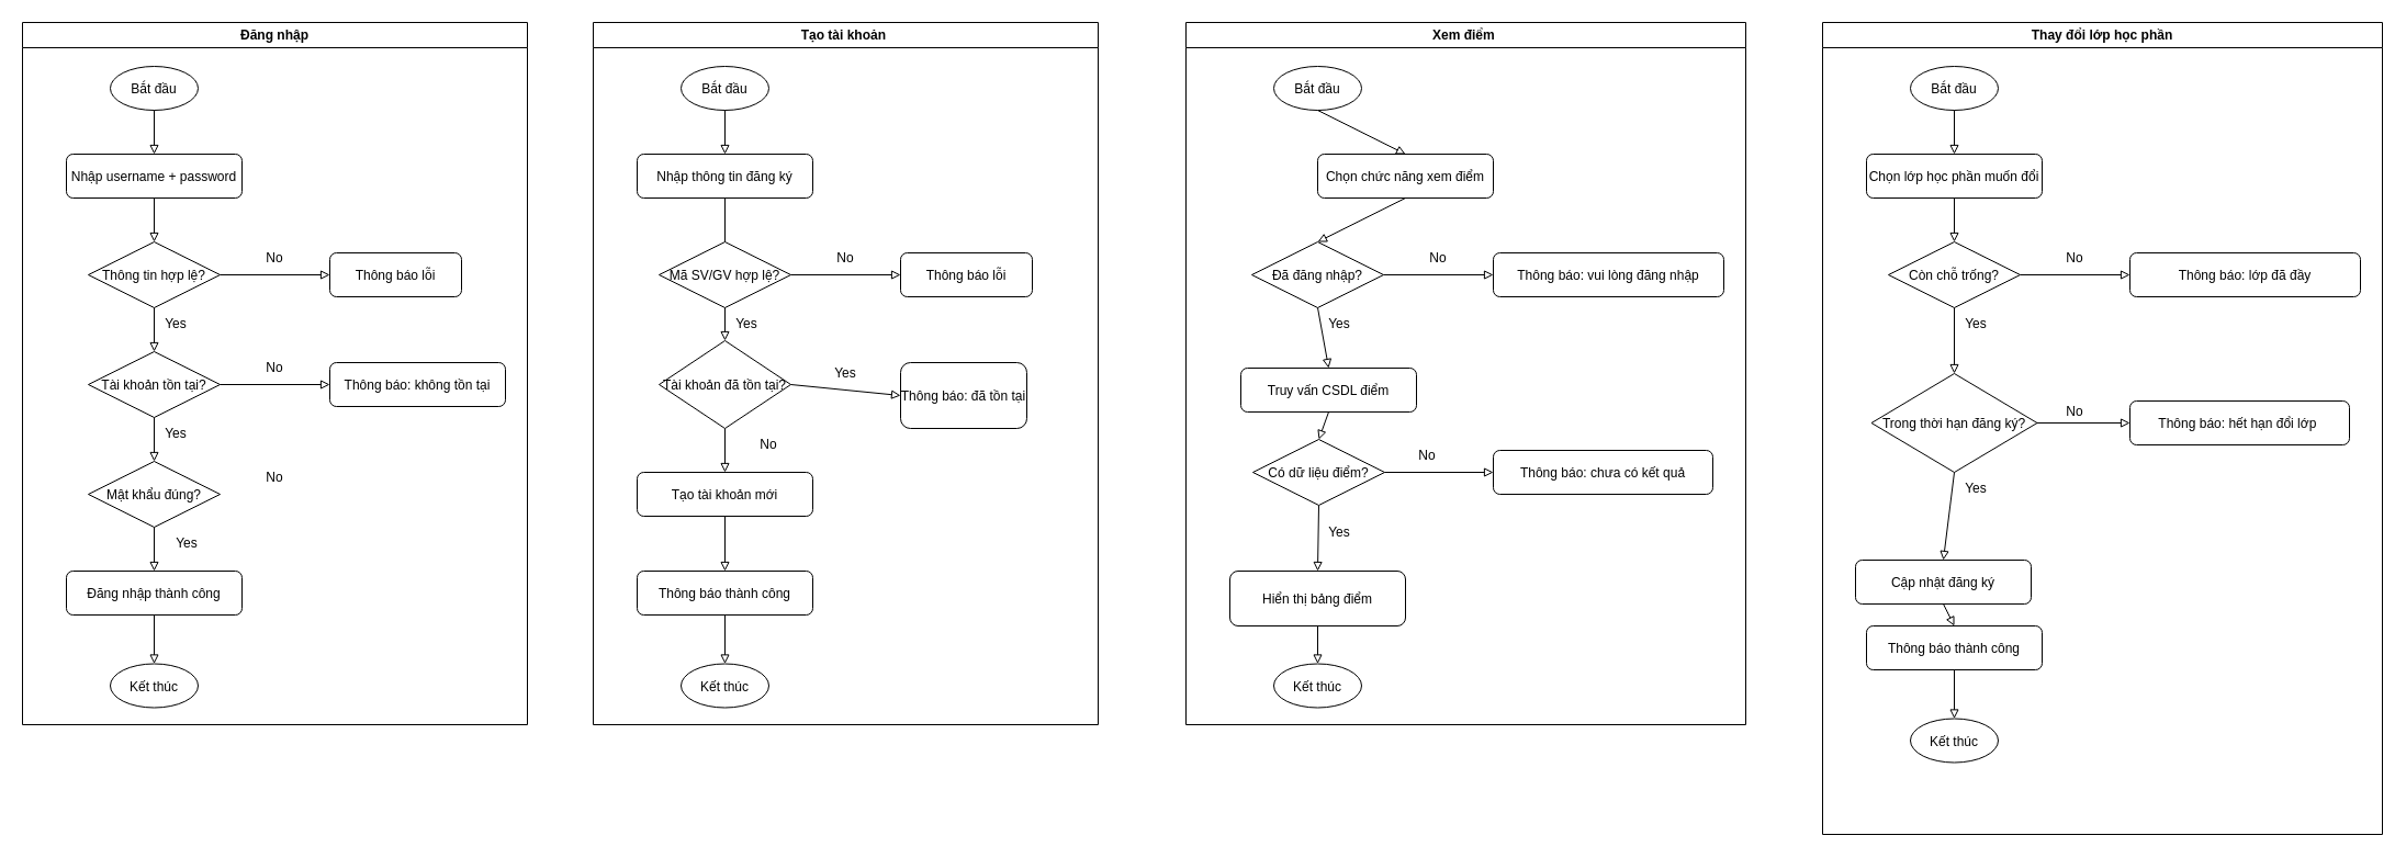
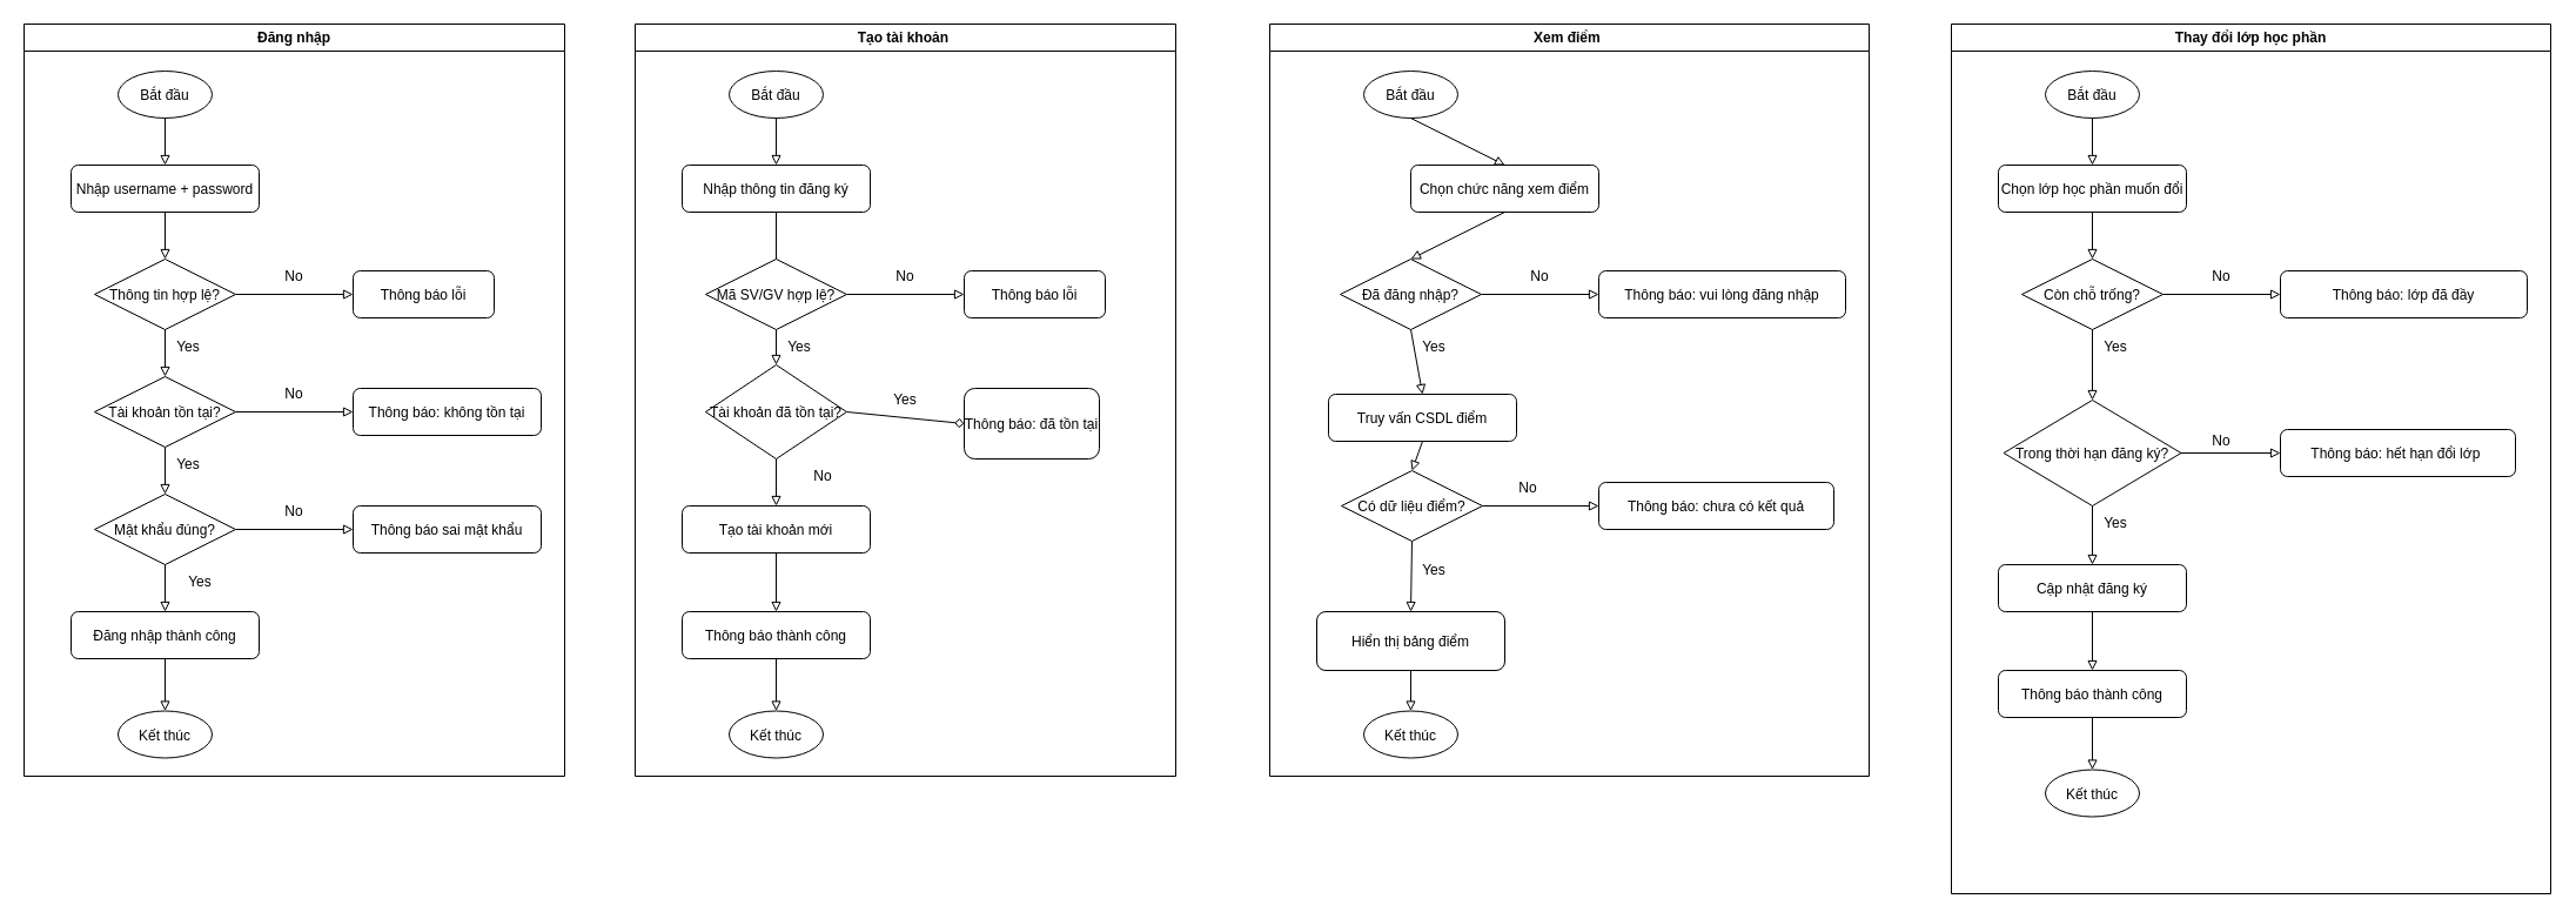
- <mxCell id="42" value="" style="endArrow=block;html=1;rounded=0;exitX=1;exitY=0.5;exitDx=0;exitDy=0;entryX=0;entryY=0.5;entryDx=0;entryDy=0;endFill=0;" edge="1" parent="28" source="33" target="34"><mxGeometry width="50" height="50" relative="1" as="geometry"><mxPoint x="130" y="370" as="sourcePoint" /><mxPoint x="130" y="410" as="targetPoint" /></mxGeometry></mxCell>
+ <mxCell id="42" value="" style="endArrow=diamond;html=1;rounded=0;exitX=1;exitY=0.5;exitDx=0;exitDy=0;entryX=0;entryY=0.5;entryDx=0;entryDy=0;endFill=0;" edge="1" parent="28" source="33" target="34"><mxGeometry width="50" height="50" relative="1" as="geometry"><mxPoint x="130" y="370" as="sourcePoint" /><mxPoint x="130" y="410" as="targetPoint" /></mxGeometry></mxCell>
+ <mxCell id="19" value="" style="endArrow=block;html=1;rounded=0;exitX=1;exitY=0.5;exitDx=0;exitDy=0;entryX=0;entryY=0.5;entryDx=0;entryDy=0;endFill=0;" edge="1" parent="2" source="9" target="10"><mxGeometry width="50" height="50" relative="1" as="geometry"><mxPoint x="190" y="340" as="sourcePoint" /><mxPoint x="290" y="340" as="targetPoint" /></mxGeometry></mxCell>
+ <mxCell id="10" value="Thông báo sai mật khẩu" style="rounded=1" vertex="1" parent="2"><mxGeometry x="280" y="410" width="160" height="40" as="geometry" /></mxCell>
- <mxCell id="91" value="Cập nhật đăng ký" style="rounded=1" vertex="1" parent="72"><mxGeometry x="30" y="490" width="160" height="40" as="geometry" /></mxCell>
+ <mxCell id="91" value="Cập nhật đăng ký" style="rounded=1" vertex="1" parent="72"><mxGeometry x="40" y="460" width="160" height="40" as="geometry" /></mxCell>
